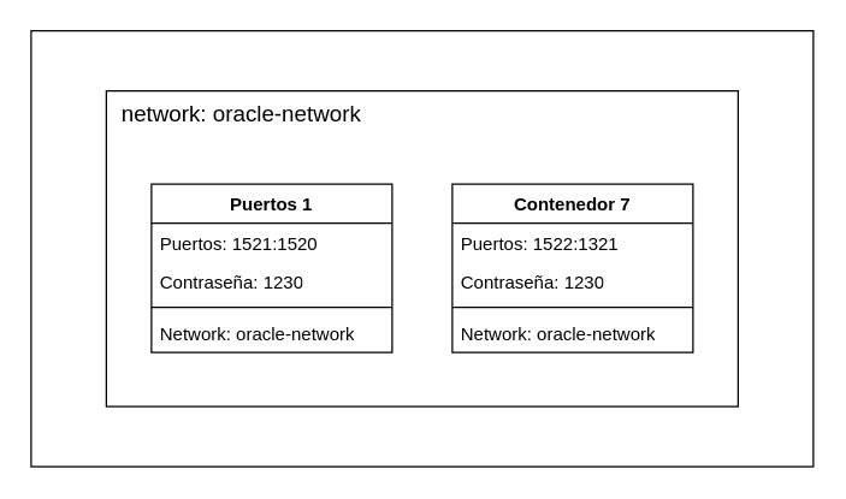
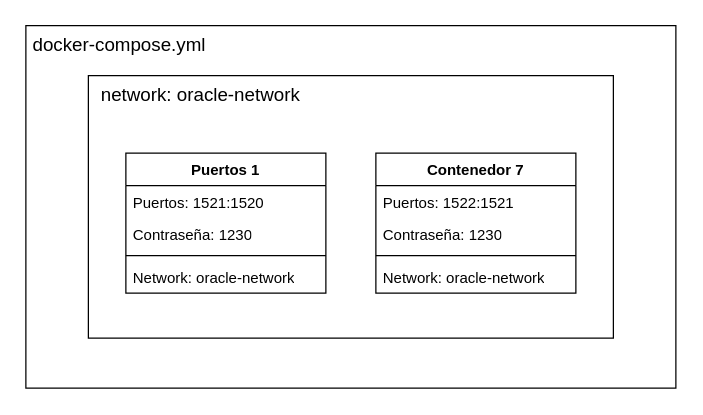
+ <mxCell id="3" value="&lt;font style=&quot;font-size: 15px;&quot;&gt;docker-compose.yml&lt;/font&gt;" style="text;html=1;align=center;verticalAlign=middle;whiteSpace=wrap;rounded=0;" vertex="1" parent="1"><mxGeometry x="20" y="20" width="150" height="30" as="geometry" /></mxCell>
- <mxCell id="12" value="Puertos: 1522:1321" style="text;strokeColor=none;fillColor=none;align=left;verticalAlign=top;spacingLeft=4;spacingRight=4;overflow=hidden;rotatable=0;points=[[0,0.5],[1,0.5]];portConstraint=eastwest;whiteSpace=wrap;html=1;" vertex="1" parent="11"><mxGeometry y="26" width="160" height="26" as="geometry" /></mxCell>
+ <mxCell id="12" value="Puertos: 1522:1521" style="text;strokeColor=none;fillColor=none;align=left;verticalAlign=top;spacingLeft=4;spacingRight=4;overflow=hidden;rotatable=0;points=[[0,0.5],[1,0.5]];portConstraint=eastwest;whiteSpace=wrap;html=1;" vertex="1" parent="11"><mxGeometry y="26" width="160" height="26" as="geometry" /></mxCell>
